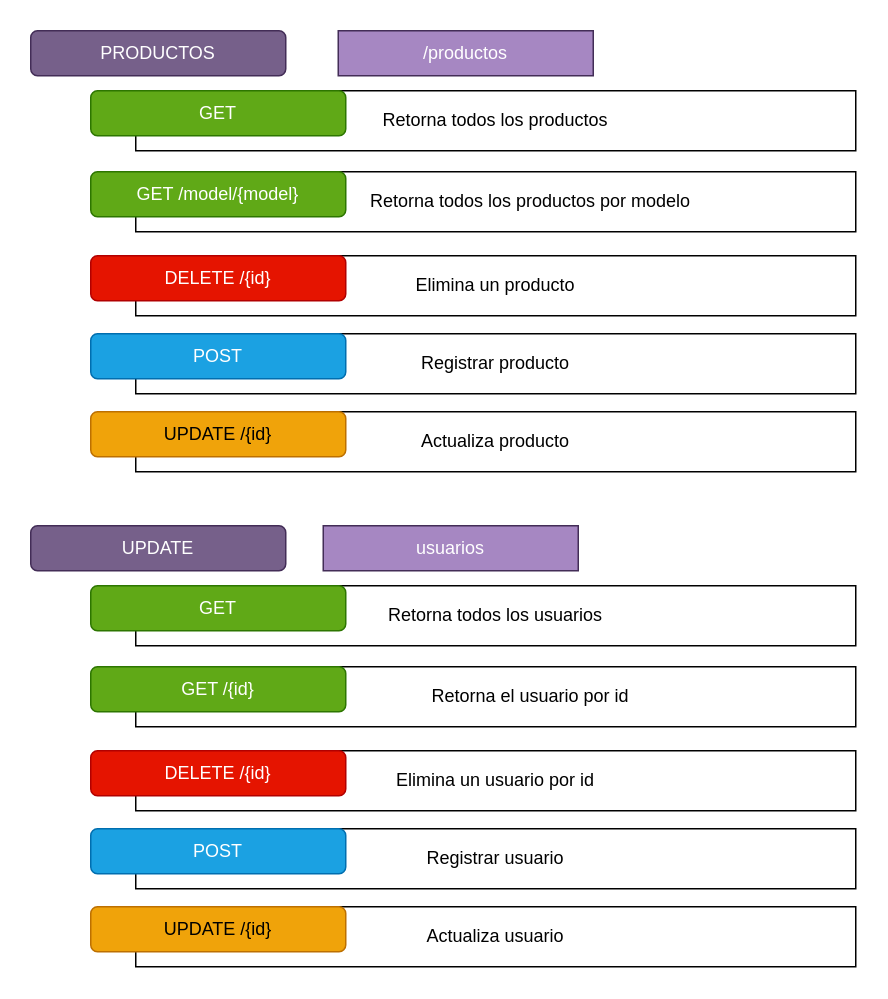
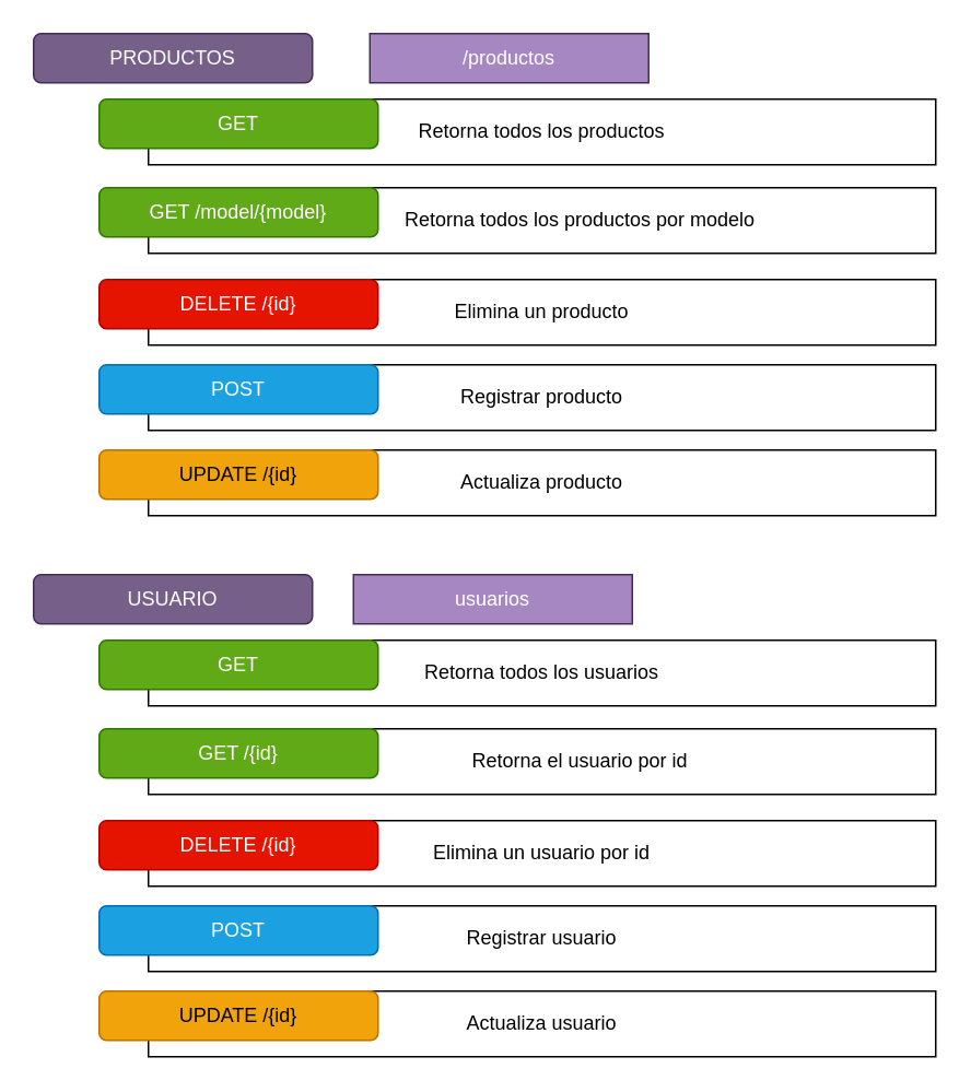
- <mxCell id="16" value="UPDATE" style="rounded=1;whiteSpace=wrap;html=1;fillColor=#76608a;fontColor=#ffffff;strokeColor=#432D57;" vertex="1" parent="1"><mxGeometry x="20" y="350" width="170" height="30" as="geometry" /></mxCell>
+ <mxCell id="16" value="USUARIO" style="rounded=1;whiteSpace=wrap;html=1;fillColor=#76608a;fontColor=#ffffff;strokeColor=#432D57;" vertex="1" parent="1"><mxGeometry x="20" y="350" width="170" height="30" as="geometry" /></mxCell>
